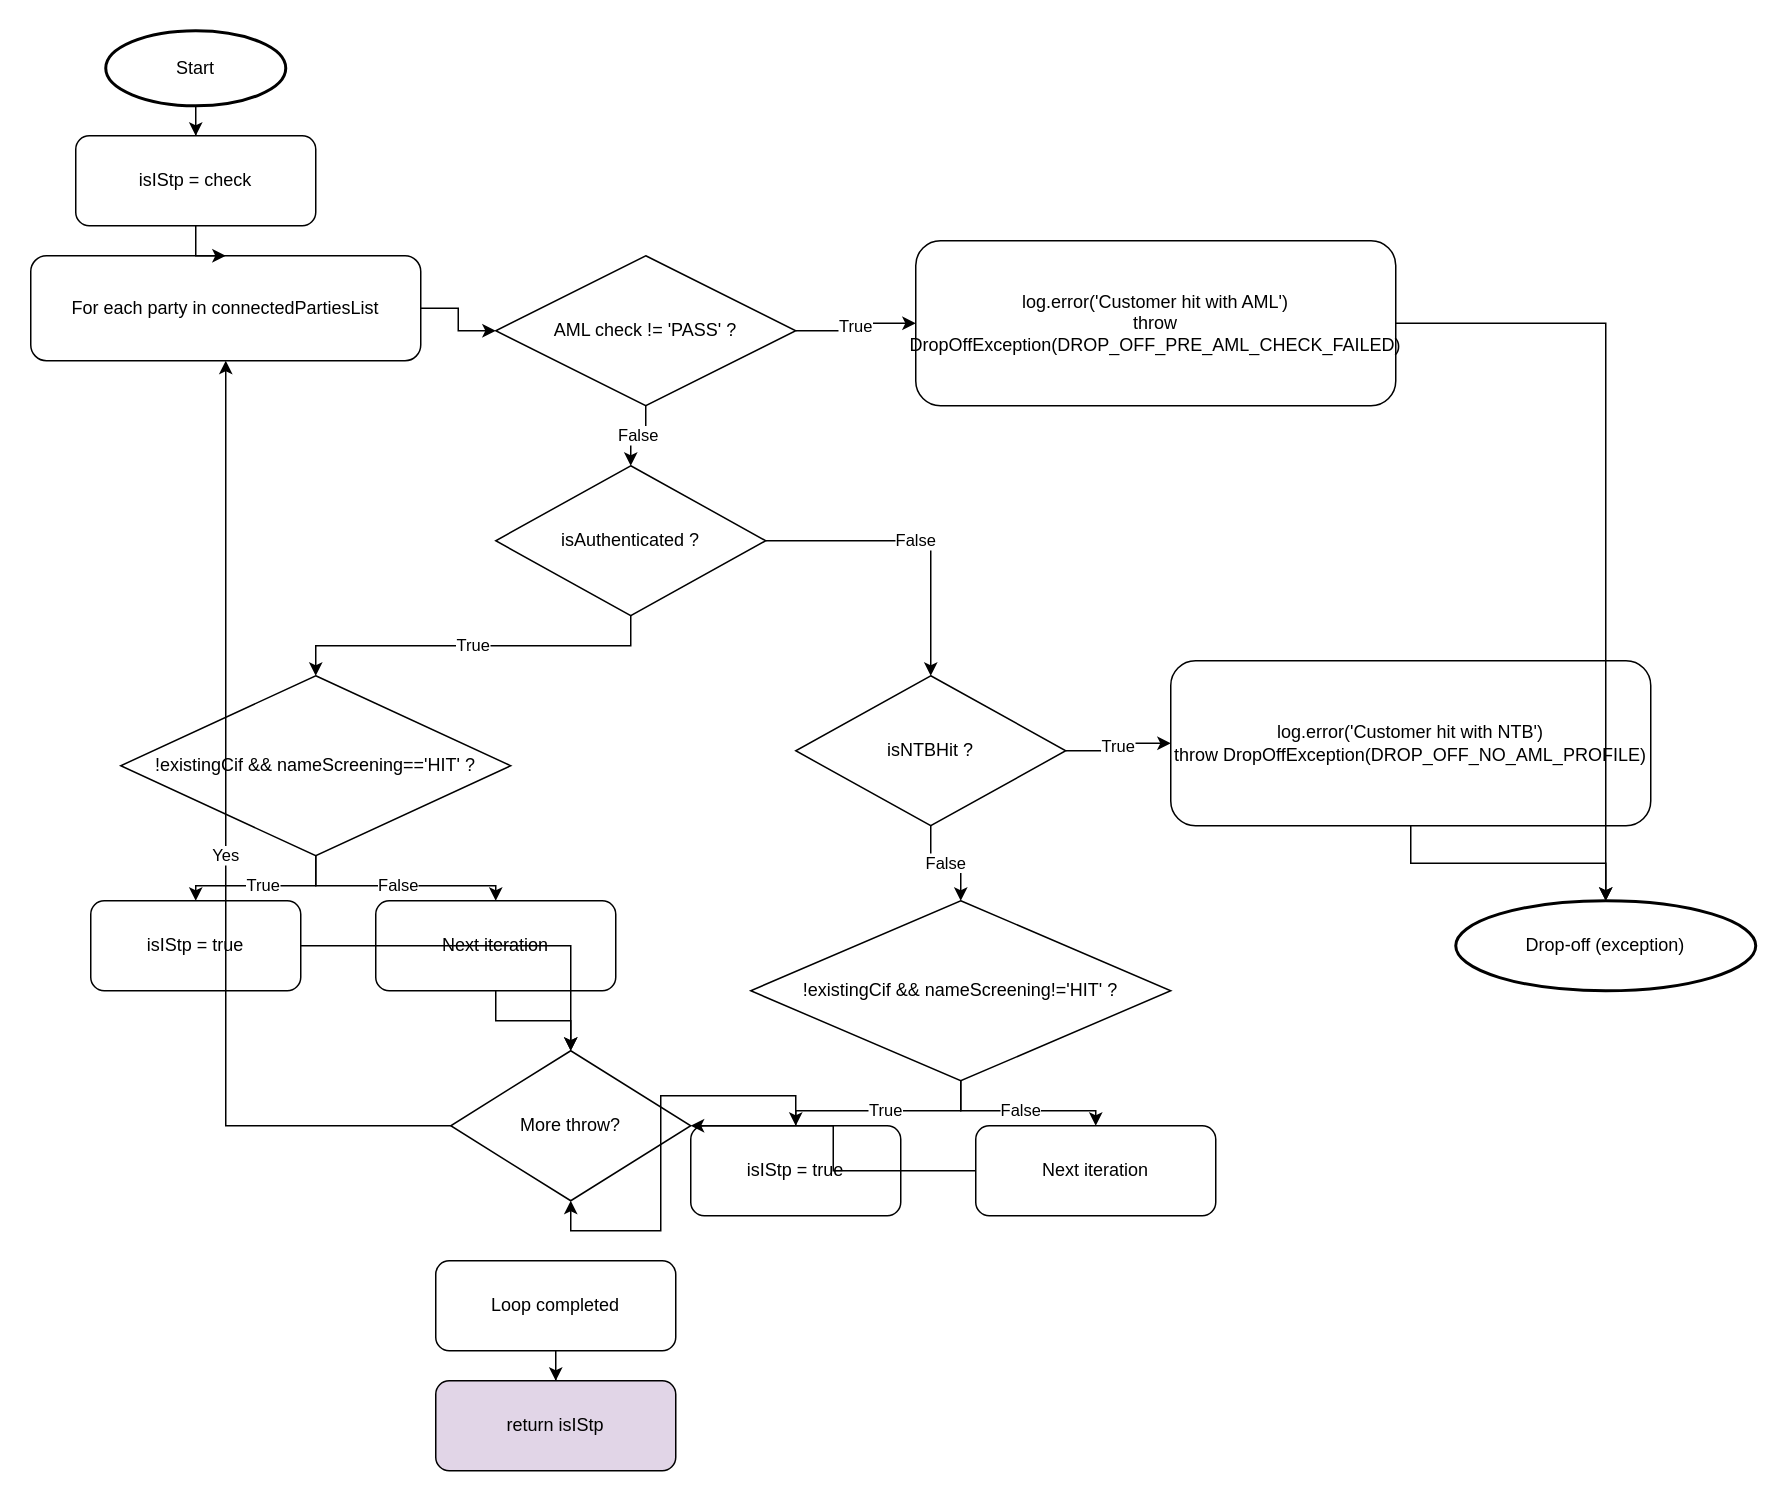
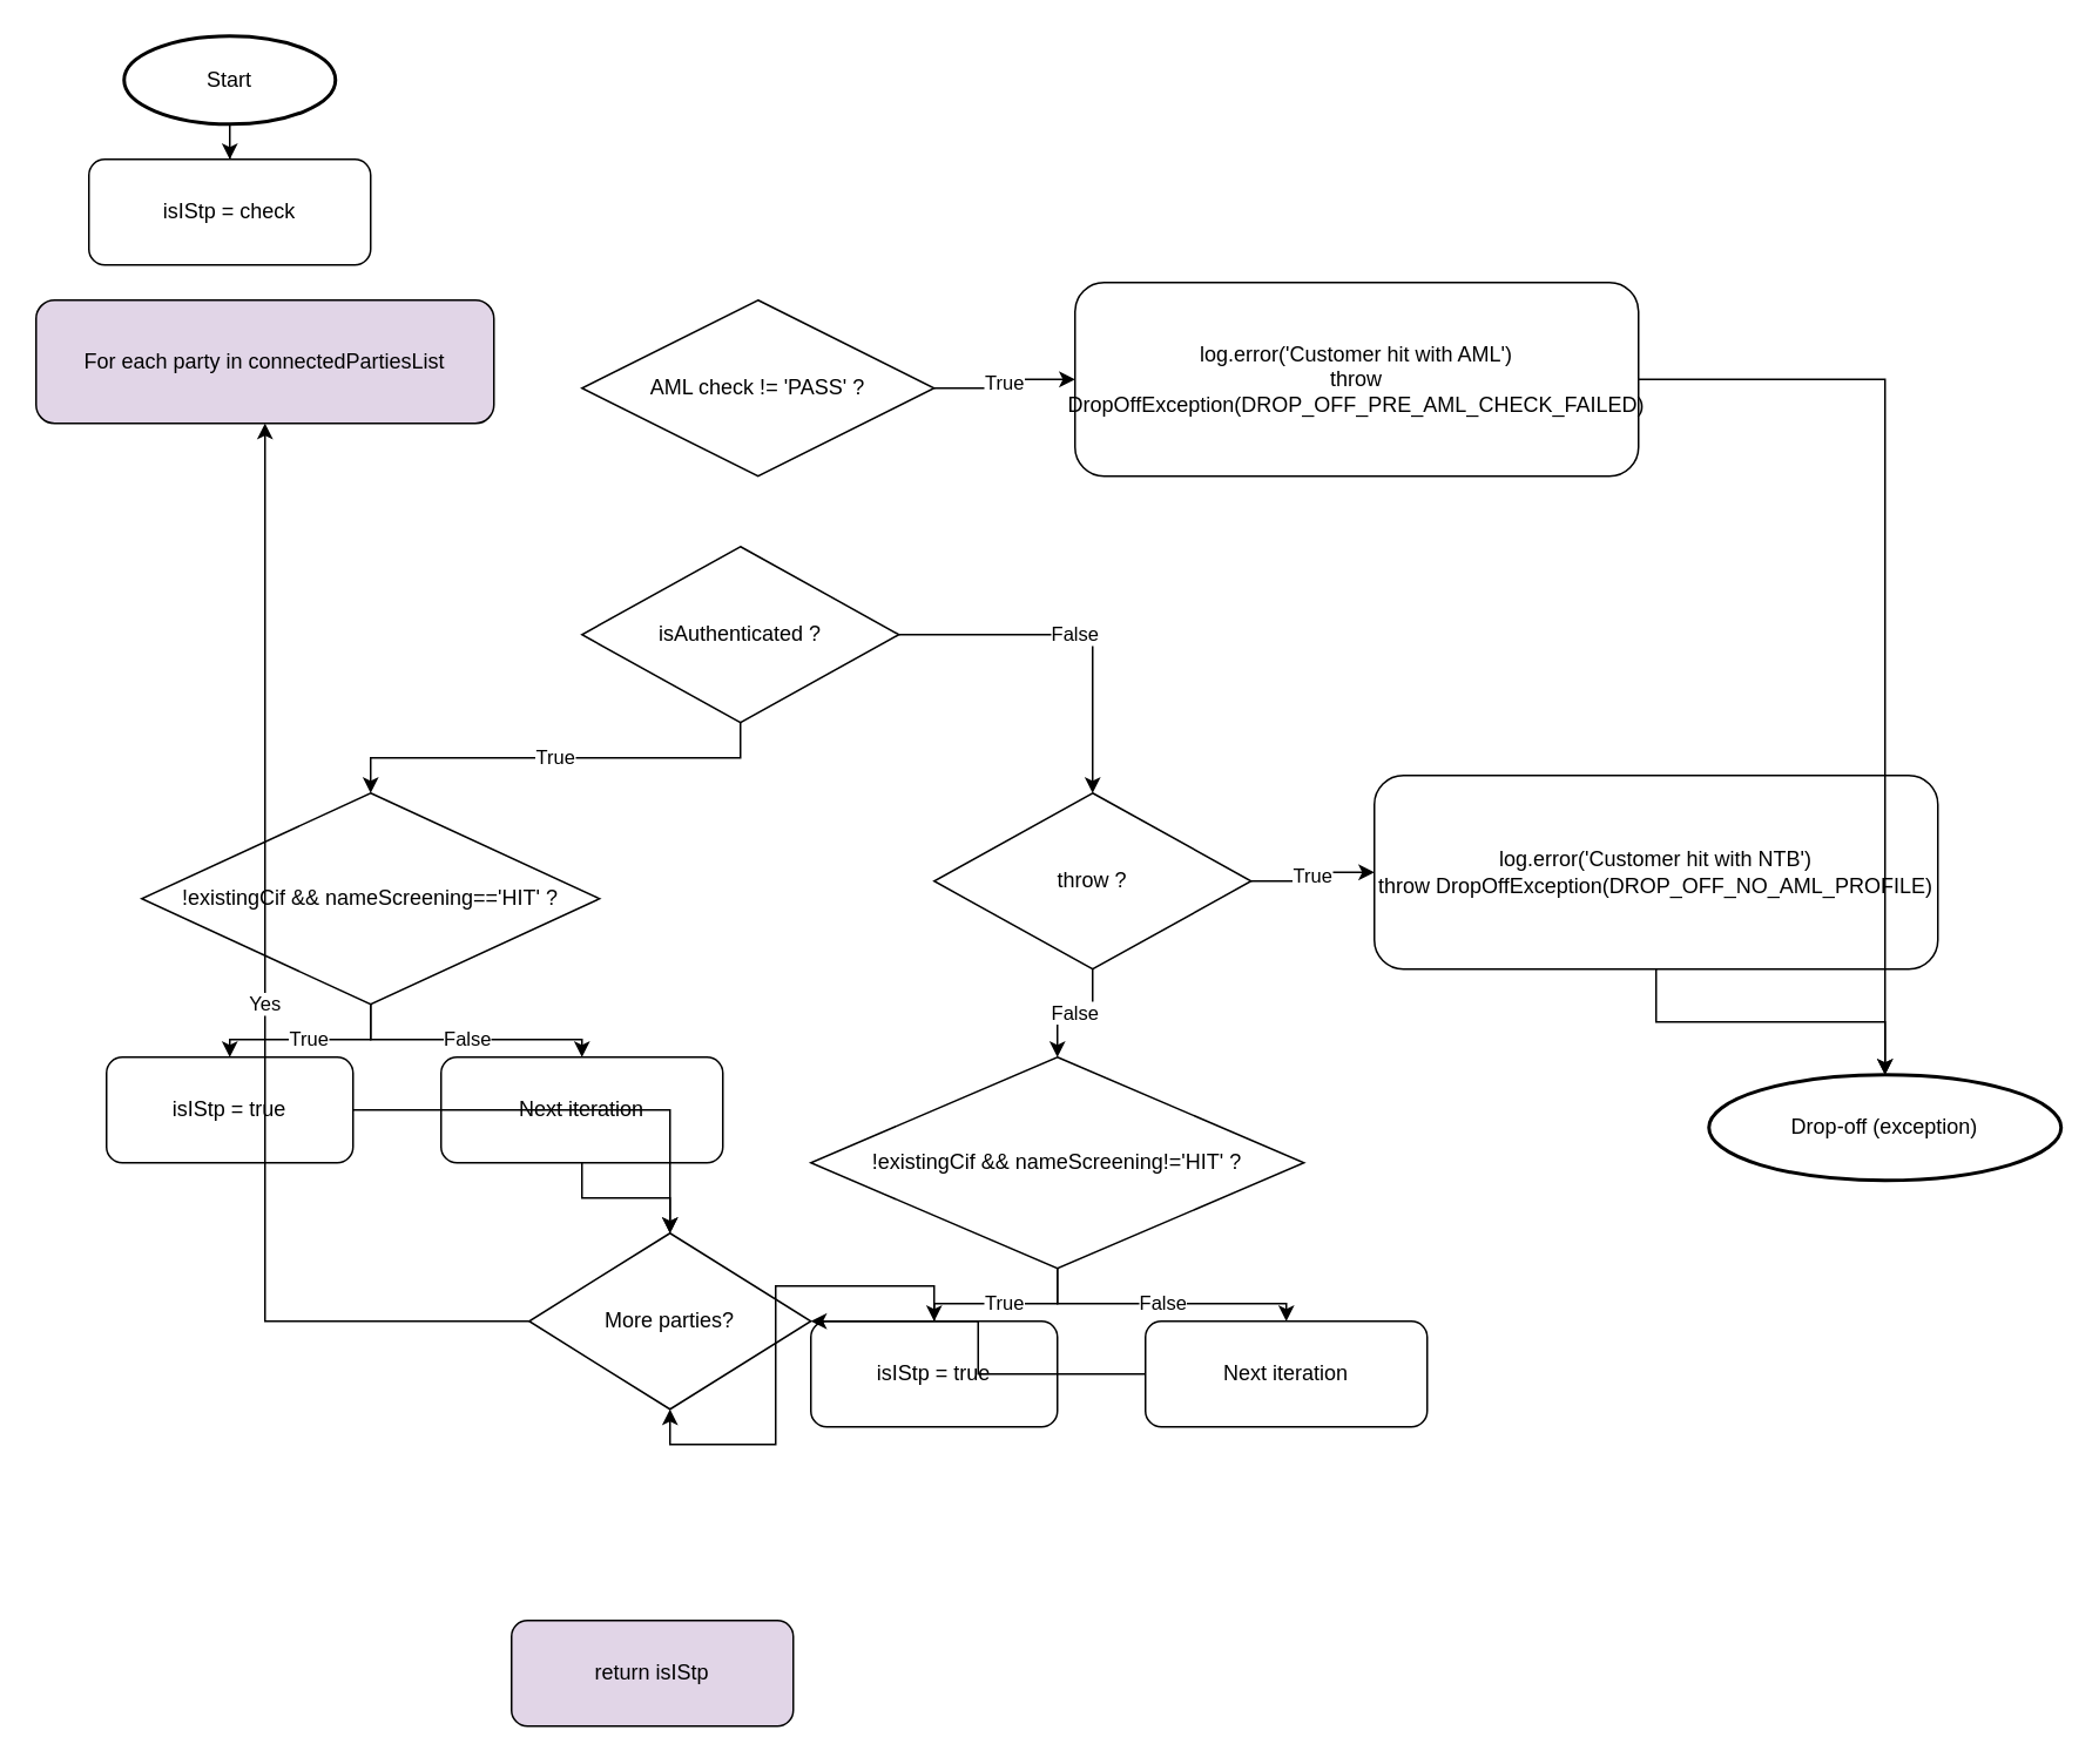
- <mxCell id="21" value="" style="edgeStyle=orthogonalEdgeStyle;rounded=0;orthogonalLoop=1;jettySize=auto;html=1;" edge="1" parent="1" source="3" target="4"><mxGeometry relative="1" as="geometry" /></mxCell>
- <mxCell id="4" value="For each party in connectedPartiesList" style="rounded=1;whiteSpace=wrap;html=1;" vertex="1" parent="1"><mxGeometry x="20" y="170" width="260" height="70" as="geometry" /></mxCell>
+ <mxCell id="4" value="For each party in connectedPartiesList" style="rounded=1;whiteSpace=wrap;html=1;fillColor=#e1d5e7;" vertex="1" parent="1"><mxGeometry x="20" y="170" width="260" height="70" as="geometry" /></mxCell>
- <mxCell id="22" value="" style="edgeStyle=orthogonalEdgeStyle;rounded=0;orthogonalLoop=1;jettySize=auto;html=1;" edge="1" parent="1" source="4" target="5"><mxGeometry relative="1" as="geometry" /></mxCell>
- <mxCell id="25" value="False" style="edgeStyle=orthogonalEdgeStyle;rounded=0;orthogonalLoop=1;jettySize=auto;html=1;" edge="1" parent="1" source="5" target="7"><mxGeometry relative="1" as="geometry" /></mxCell>
- <mxCell id="11" value="isNTBHit ?" style="shape=rhombus;whiteSpace=wrap;html=1;" vertex="1" parent="1"><mxGeometry x="530" y="450" width="180" height="100" as="geometry" /></mxCell>
+ <mxCell id="11" value="throw ?" style="shape=rhombus;whiteSpace=wrap;html=1;" vertex="1" parent="1"><mxGeometry x="530" y="450" width="180" height="100" as="geometry" /></mxCell>
- <mxCell id="19" value="Drop-off (exception)" style="shape=ellipse;whiteSpace=wrap;html=1;strokeWidth=2;" vertex="1" parent="1"><mxGeometry x="970" y="600" width="200" height="60" as="geometry" /></mxCell>
+ <mxCell id="19" value="Drop-off (exception)" style="shape=ellipse;whiteSpace=wrap;html=1;strokeWidth=2;" vertex="1" parent="1"><mxGeometry x="970" y="610" width="200" height="60" as="geometry" /></mxCell>
- <mxCell id="13" value="!existingCif &amp;&amp; nameScreening!='HIT' ?" style="shape=rhombus;whiteSpace=wrap;html=1;" vertex="1" parent="1"><mxGeometry x="500" y="600" width="280" height="120" as="geometry" /></mxCell>
+ <mxCell id="13" value="!existingCif &amp;&amp; nameScreening!='HIT' ?" style="shape=rhombus;whiteSpace=wrap;html=1;" vertex="1" parent="1"><mxGeometry x="460" y="600" width="280" height="120" as="geometry" /></mxCell>
- <mxCell id="16" value="More throw?" style="shape=rhombus;whiteSpace=wrap;html=1;" vertex="1" parent="1"><mxGeometry x="300" y="700" width="160" height="100" as="geometry" /></mxCell>
+ <mxCell id="16" value="More parties?" style="shape=rhombus;whiteSpace=wrap;html=1;" vertex="1" parent="1"><mxGeometry x="300" y="700" width="160" height="100" as="geometry" /></mxCell>
- <mxCell id="17" value="Loop completed" style="rounded=1;whiteSpace=wrap;html=1;" vertex="1" parent="1"><mxGeometry x="290" y="840" width="160" height="60" as="geometry" /></mxCell>
- <mxCell id="40" value="" style="edgeStyle=orthogonalEdgeStyle;rounded=0;orthogonalLoop=1;jettySize=auto;html=1;" edge="1" parent="1" source="17" target="18"><mxGeometry relative="1" as="geometry" /></mxCell>
